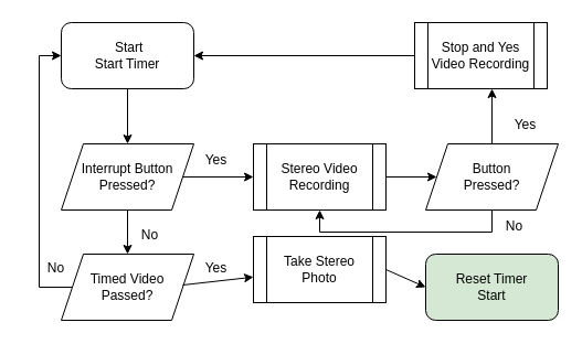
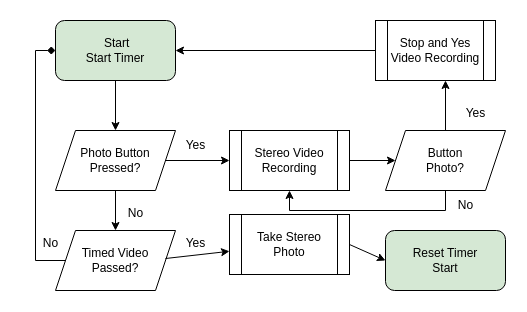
- <mxCell id="22" value="" style="endArrow=classic;html=1;rounded=0;entryX=0;entryY=0.5;entryDx=0;entryDy=0;exitX=0;exitY=0.5;exitDx=0;exitDy=0;" edge="1" parent="1" source="16" target="2"><mxGeometry width="50" height="50" relative="1" as="geometry"><mxPoint x="65" y="258" as="sourcePoint" /><mxPoint x="45" y="258" as="targetPoint" /><Array as="points"><mxPoint x="35" y="260" /><mxPoint x="35" y="50" /></Array></mxGeometry></mxCell>
+ <mxCell id="22" value="" style="endArrow=diamond;html=1;rounded=0;entryX=0;entryY=0.5;entryDx=0;entryDy=0;exitX=0;exitY=0.5;exitDx=0;exitDy=0;" edge="1" parent="1" source="16" target="2"><mxGeometry width="50" height="50" relative="1" as="geometry"><mxPoint x="65" y="258" as="sourcePoint" /><mxPoint x="45" y="258" as="targetPoint" /><Array as="points"><mxPoint x="35" y="260" /><mxPoint x="35" y="50" /></Array></mxGeometry></mxCell>
- <mxCell id="2" value="&amp;nbsp;Start&lt;br&gt;Start Timer" style="rounded=1;whiteSpace=wrap;html=1;" vertex="1" parent="1"><mxGeometry x="55" y="20" width="120" height="60" as="geometry" /></mxCell>
+ <mxCell id="2" value="&amp;nbsp;Start&lt;br&gt;Start Timer" style="rounded=1;whiteSpace=wrap;html=1;fillColor=#d5e8d4;" vertex="1" parent="1"><mxGeometry x="55" y="20" width="120" height="60" as="geometry" /></mxCell>
- <mxCell id="4" value="Interrupt Button &lt;br&gt;Pressed?" style="shape=parallelogram;perimeter=parallelogramPerimeter;whiteSpace=wrap;html=1;fixedSize=1;" vertex="1" parent="1"><mxGeometry x="55" y="130" width="120" height="60" as="geometry" /></mxCell>
+ <mxCell id="4" value="Photo Button &lt;br&gt;Pressed?" style="shape=parallelogram;perimeter=parallelogramPerimeter;whiteSpace=wrap;html=1;fixedSize=1;" vertex="1" parent="1"><mxGeometry x="55" y="130" width="120" height="60" as="geometry" /></mxCell>
- <mxCell id="9" value="Button&lt;br&gt;Pressed?" style="shape=parallelogram;perimeter=parallelogramPerimeter;whiteSpace=wrap;html=1;fixedSize=1;" vertex="1" parent="1"><mxGeometry x="385" y="130" width="120" height="60" as="geometry" /></mxCell>
+ <mxCell id="9" value="Button&lt;br&gt;Photo?" style="shape=parallelogram;perimeter=parallelogramPerimeter;whiteSpace=wrap;html=1;fixedSize=1;" vertex="1" parent="1"><mxGeometry x="385" y="130" width="120" height="60" as="geometry" /></mxCell>
